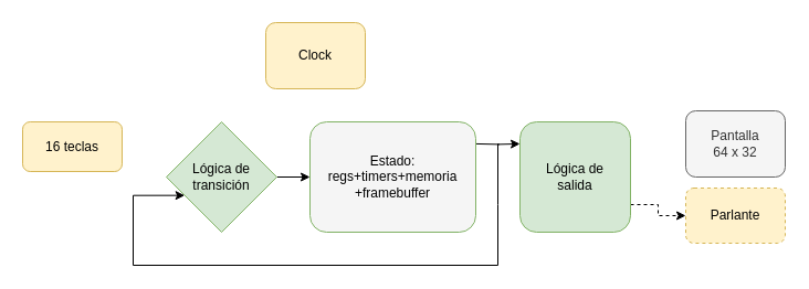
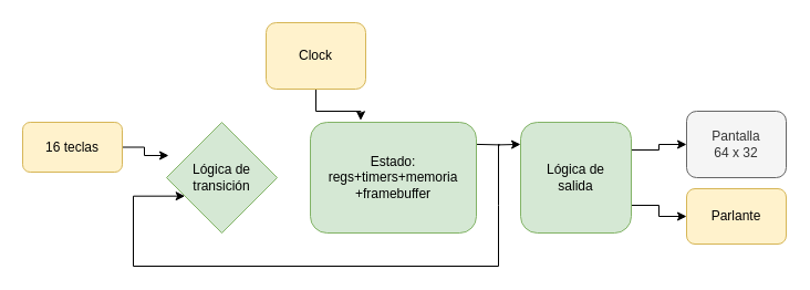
+ <mxCell id="6" style="edgeStyle=orthogonalEdgeStyle;rounded=0;orthogonalLoop=1;jettySize=auto;html=1;exitX=0.5;exitY=1;exitDx=0;exitDy=0;entryX=0.303;entryY=-0.017;entryDx=0;entryDy=0;entryPerimeter=0;" edge="1" parent="1" source="7" target="4"><mxGeometry relative="1" as="geometry" /></mxCell>
+ <mxCell id="8" style="edgeStyle=orthogonalEdgeStyle;rounded=0;orthogonalLoop=1;jettySize=auto;html=1;exitX=1;exitY=0.5;exitDx=0;exitDy=0;entryX=0.02;entryY=0.3;entryDx=0;entryDy=0;entryPerimeter=0;" edge="1" parent="1" source="9" target="12"><mxGeometry relative="1" as="geometry" /></mxCell>
+ <mxCell id="13" style="edgeStyle=orthogonalEdgeStyle;rounded=0;orthogonalLoop=1;jettySize=auto;html=1;exitX=1;exitY=0.25;exitDx=0;exitDy=0;entryX=0;entryY=0.5;entryDx=0;entryDy=0;" edge="1" parent="1" source="15" target="5"><mxGeometry relative="1" as="geometry" /></mxCell>
- <mxCell id="11" style="edgeStyle=orthogonalEdgeStyle;rounded=0;orthogonalLoop=1;jettySize=auto;html=1;exitX=1;exitY=0.5;exitDx=0;exitDy=0;entryX=0;entryY=0.5;entryDx=0;entryDy=0;" edge="1" parent="1" source="12" target="4"><mxGeometry relative="1" as="geometry" /></mxCell>
- <mxCell id="4" value="Estado: regs+timers+memoria&lt;br&gt;+framebuffer" style="rounded=1;whiteSpace=wrap;html=1;fillColor=#f5f5f5;strokeColor=#82b366;" parent="1" vertex="1"><mxGeometry x="280" y="110" width="150" height="100" as="geometry" /></mxCell>
+ <mxCell id="4" value="Estado: regs+timers+memoria&lt;br&gt;+framebuffer" style="rounded=1;whiteSpace=wrap;html=1;fillColor=#d5e8d4;strokeColor=#82b366;" parent="1" vertex="1"><mxGeometry x="280" y="110" width="150" height="100" as="geometry" /></mxCell>
- <mxCell id="14" style="edgeStyle=orthogonalEdgeStyle;rounded=0;orthogonalLoop=1;jettySize=auto;html=1;exitX=1;exitY=0.75;exitDx=0;exitDy=0;entryX=0;entryY=0.5;entryDx=0;entryDy=0;dashed=1;" edge="1" parent="1" source="15" target="10"><mxGeometry relative="1" as="geometry" /></mxCell>
+ <mxCell id="14" style="edgeStyle=orthogonalEdgeStyle;rounded=0;orthogonalLoop=1;jettySize=auto;html=1;exitX=1;exitY=0.75;exitDx=0;exitDy=0;entryX=0;entryY=0.5;entryDx=0;entryDy=0;" edge="1" parent="1" source="15" target="10"><mxGeometry relative="1" as="geometry" /></mxCell>
- <mxCell id="10" value="Parlante" style="rounded=1;whiteSpace=wrap;html=1;fillColor=#fff2cc;strokeColor=#d6b656;dashed=1;" parent="1" vertex="1"><mxGeometry x="620" y="170" width="90" height="50" as="geometry" /></mxCell>
+ <mxCell id="10" value="Parlante" style="rounded=1;whiteSpace=wrap;html=1;fillColor=#fff2cc;strokeColor=#d6b656;" parent="1" vertex="1"><mxGeometry x="620" y="170" width="90" height="50" as="geometry" /></mxCell>
